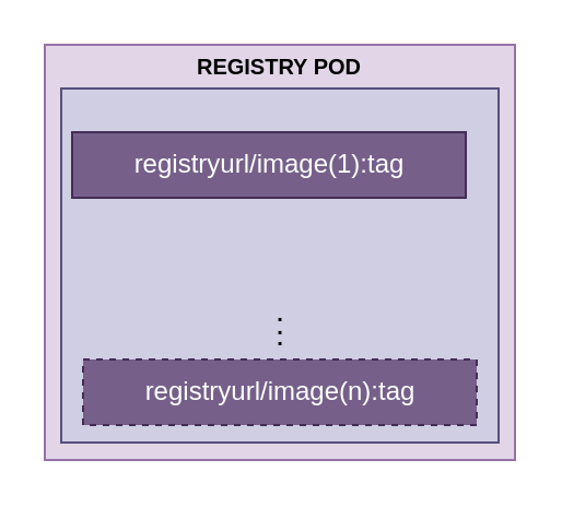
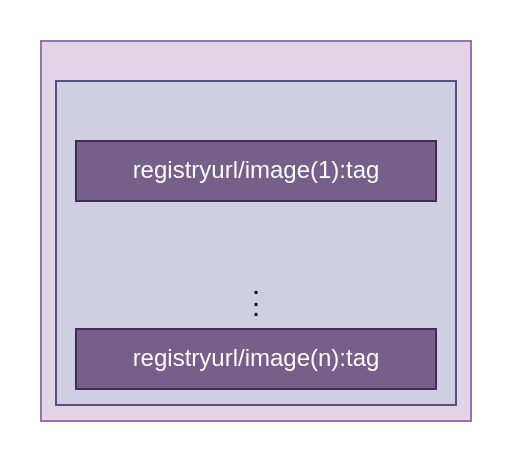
- <mxCell id="4" value="&lt;font size=&quot;1&quot; color=&quot;#000000&quot;&gt;&lt;b style=&quot;&quot;&gt;REGISTRY POD&lt;/b&gt;&lt;/font&gt;" style="text;align=center;html=1;verticalAlign=middle;whiteSpace=wrap;rounded=0;" vertex="1" parent="2"><mxGeometry x="61.25" width="92.5" height="20" as="geometry" /></mxCell>
- <mxCell id="7" value="registryurl/image(1):tag" style="rounded=0;whiteSpace=wrap;html=1;fillColor=#76608a;strokeColor=#432D57;fontColor=#ffffff;" vertex="1" parent="5"><mxGeometry x="5" y="20" width="180" height="30" as="geometry" /></mxCell>
+ <mxCell id="7" value="registryurl/image(1):tag" style="rounded=0;whiteSpace=wrap;html=1;fillColor=#76608a;strokeColor=#432D57;fontColor=#ffffff;" vertex="1" parent="5"><mxGeometry x="10" y="30" width="180" height="30" as="geometry" /></mxCell>
- <mxCell id="8" value="registryurl/image(n):tag" style="rounded=0;whiteSpace=wrap;html=1;fillColor=#76608a;strokeColor=#432D57;fontColor=#ffffff;dashed=1;" vertex="1" parent="5"><mxGeometry x="10" y="124" width="180" height="30" as="geometry" /></mxCell>
+ <mxCell id="8" value="registryurl/image(n):tag" style="rounded=0;whiteSpace=wrap;html=1;fillColor=#76608a;strokeColor=#432D57;fontColor=#ffffff;" vertex="1" parent="5"><mxGeometry x="10" y="124" width="180" height="30" as="geometry" /></mxCell>
